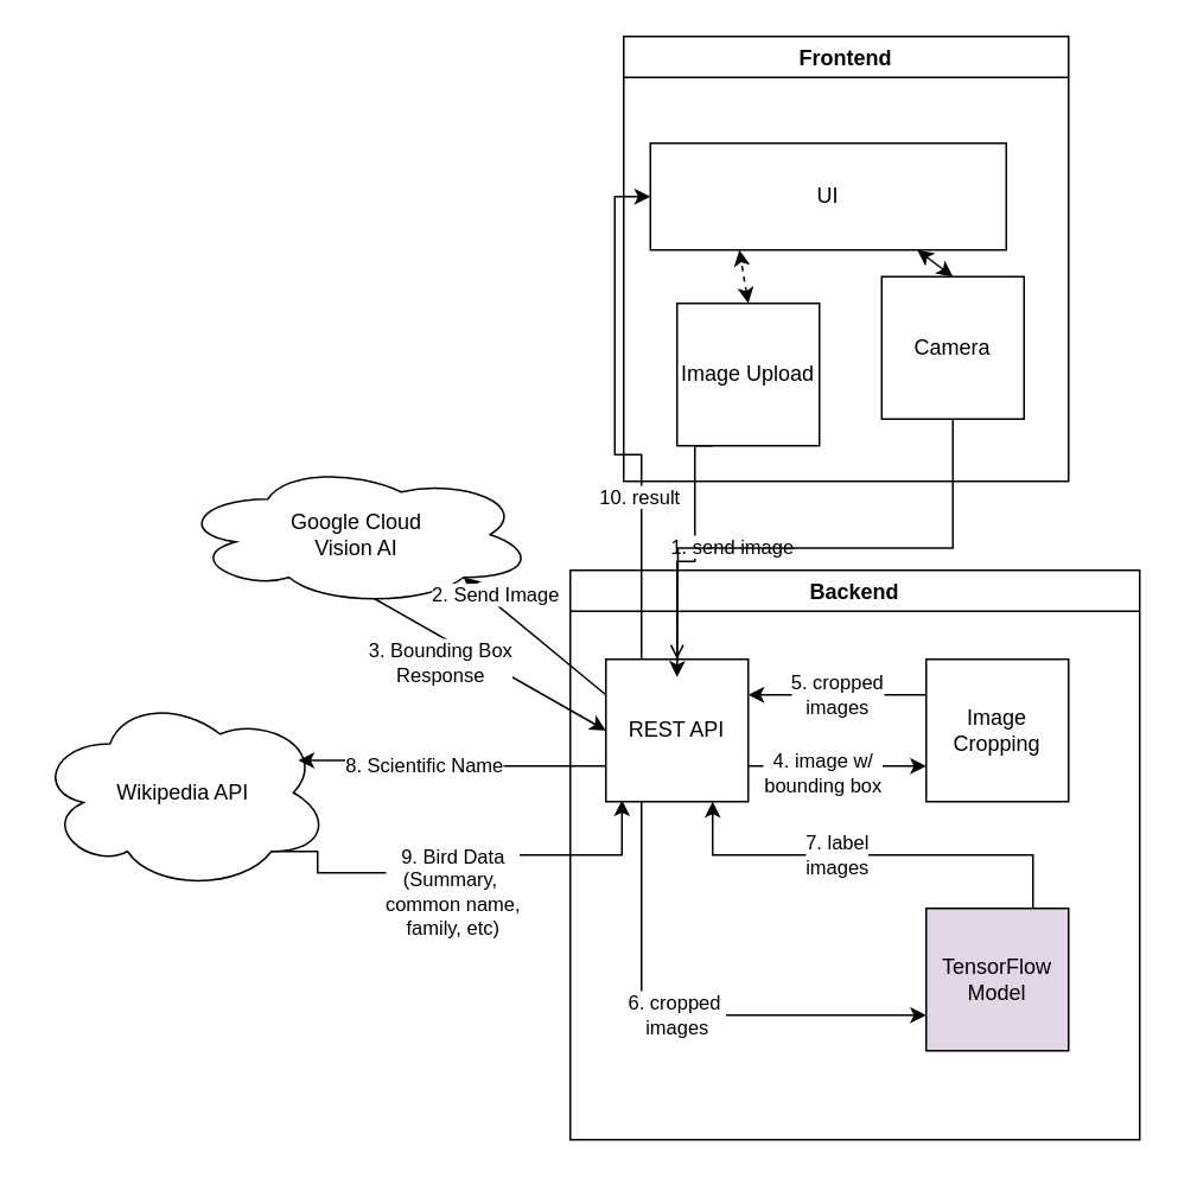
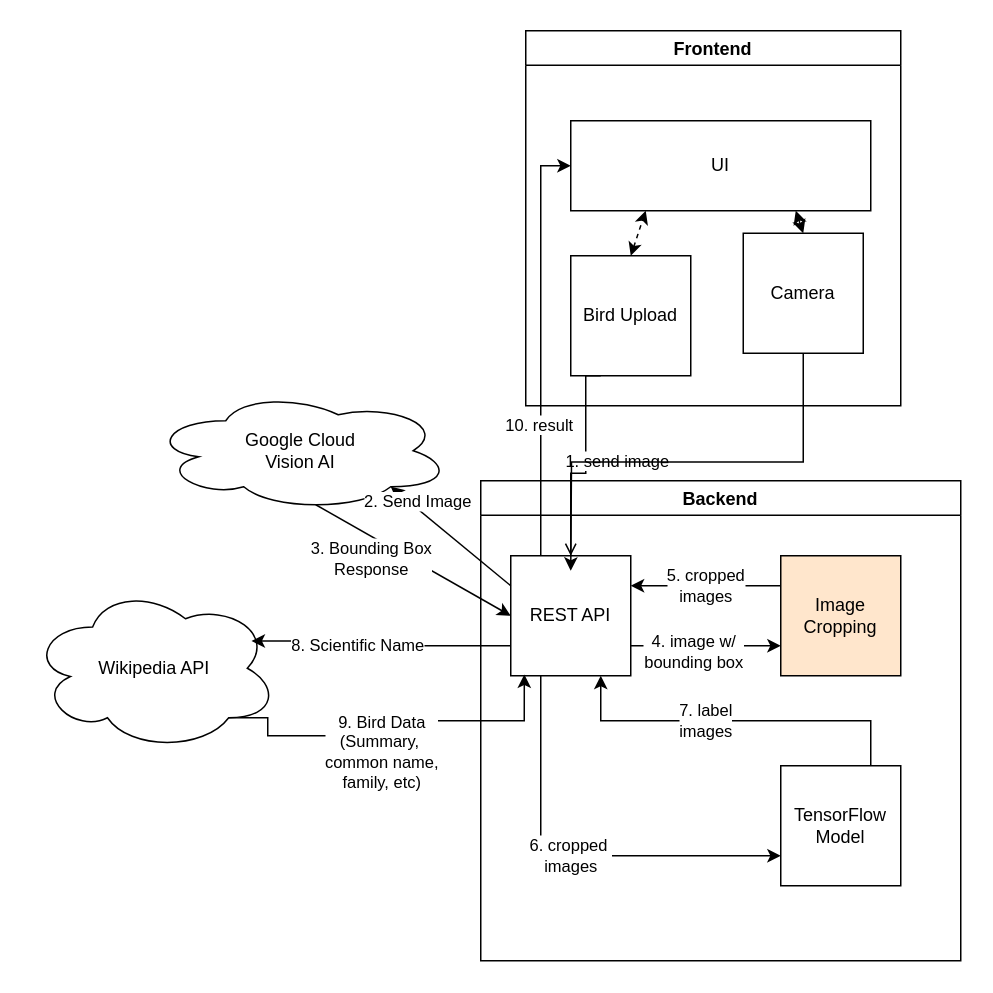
- <mxCell id="15" value="UI" style="rounded=0;whiteSpace=wrap;html=1;" parent="12" vertex="1"><mxGeometry x="15" y="60" width="200" height="60" as="geometry" /></mxCell>
+ <mxCell id="15" value="UI" style="rounded=0;whiteSpace=wrap;html=1;" parent="12" vertex="1"><mxGeometry x="30" y="60" width="200" height="60" as="geometry" /></mxCell>
- <mxCell id="13" value="Image Upload" style="whiteSpace=wrap;html=1;aspect=fixed;" parent="12" vertex="1"><mxGeometry x="30" y="150" width="80" height="80" as="geometry" /></mxCell>
+ <mxCell id="13" value="Bird Upload" style="whiteSpace=wrap;html=1;aspect=fixed;" parent="12" vertex="1"><mxGeometry x="30" y="150" width="80" height="80" as="geometry" /></mxCell>
- <mxCell id="10" value="Image Cropping" style="whiteSpace=wrap;html=1;aspect=fixed;" parent="2" vertex="1"><mxGeometry x="200" y="50" width="80" height="80" as="geometry" /></mxCell>
+ <mxCell id="10" value="Image Cropping" style="whiteSpace=wrap;html=1;aspect=fixed;fillColor=#ffe6cc;" parent="2" vertex="1"><mxGeometry x="200" y="50" width="80" height="80" as="geometry" /></mxCell>
- <mxCell id="7" value="TensorFlow Model" style="whiteSpace=wrap;html=1;aspect=fixed;fillColor=#e1d5e7;" parent="2" vertex="1"><mxGeometry x="200" y="190" width="80" height="80" as="geometry" /></mxCell>
+ <mxCell id="7" value="TensorFlow Model" style="whiteSpace=wrap;html=1;aspect=fixed;" parent="2" vertex="1"><mxGeometry x="200" y="190" width="80" height="80" as="geometry" /></mxCell>
